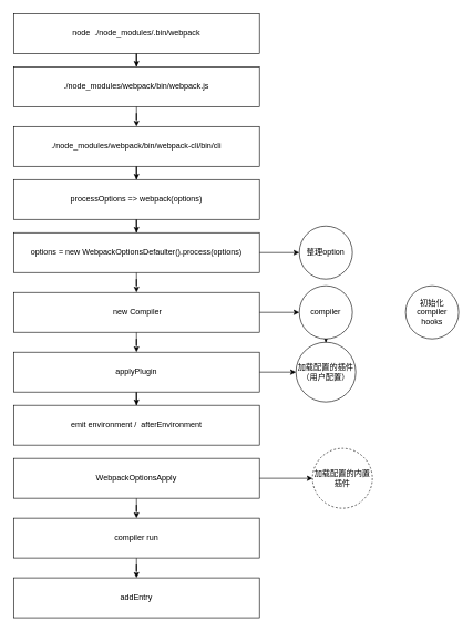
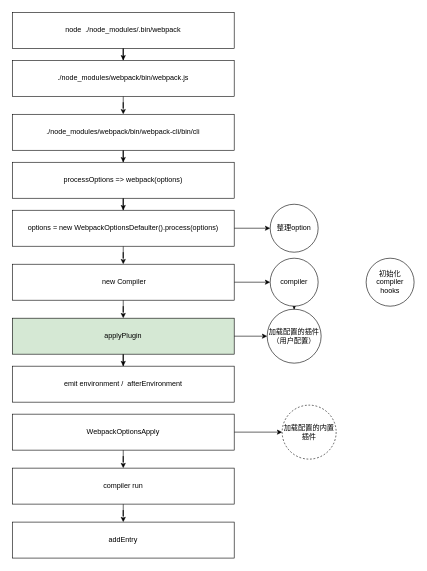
- <mxCell id="22" value="applyPlugin" style="rounded=0;whiteSpace=wrap;html=1;" vertex="1" parent="1"><mxGeometry x="20" y="530" width="370" height="60" as="geometry" /></mxCell>
+ <mxCell id="22" value="applyPlugin" style="rounded=0;whiteSpace=wrap;html=1;fillColor=#d5e8d4;" vertex="1" parent="1"><mxGeometry x="20" y="530" width="370" height="60" as="geometry" /></mxCell>
